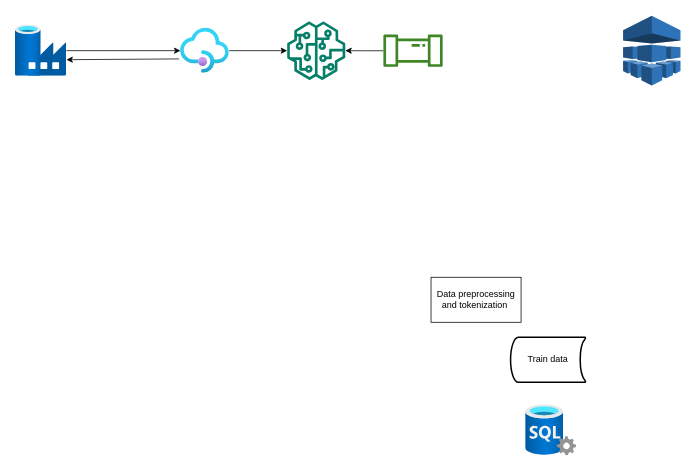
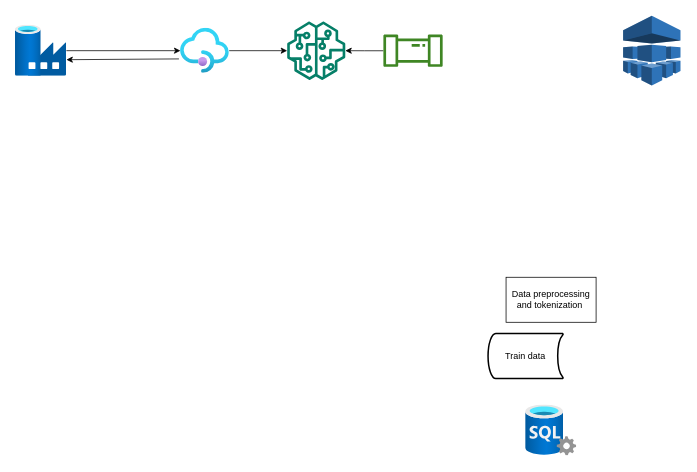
- <mxCell id="13" value="Data preprocessing and tokenization&amp;nbsp;" style="rounded=0;whiteSpace=wrap;html=1;" vertex="1" parent="1"><mxGeometry x="574" y="369" width="120" height="60" as="geometry" /></mxCell>
+ <mxCell id="13" value="Data preprocessing and tokenization&amp;nbsp;" style="rounded=0;whiteSpace=wrap;html=1;" vertex="1" parent="1"><mxGeometry x="674" y="369" width="120" height="60" as="geometry" /></mxCell>
- <mxCell id="12" value="Train data" style="strokeWidth=2;html=1;shape=mxgraph.flowchart.stored_data;whiteSpace=wrap;" vertex="1" parent="1"><mxGeometry x="680" y="449" width="100" height="60" as="geometry" /></mxCell>
+ <mxCell id="12" value="Train data" style="strokeWidth=2;html=1;shape=mxgraph.flowchart.stored_data;whiteSpace=wrap;" vertex="1" parent="1"><mxGeometry x="650" y="444" width="100" height="60" as="geometry" /></mxCell>
